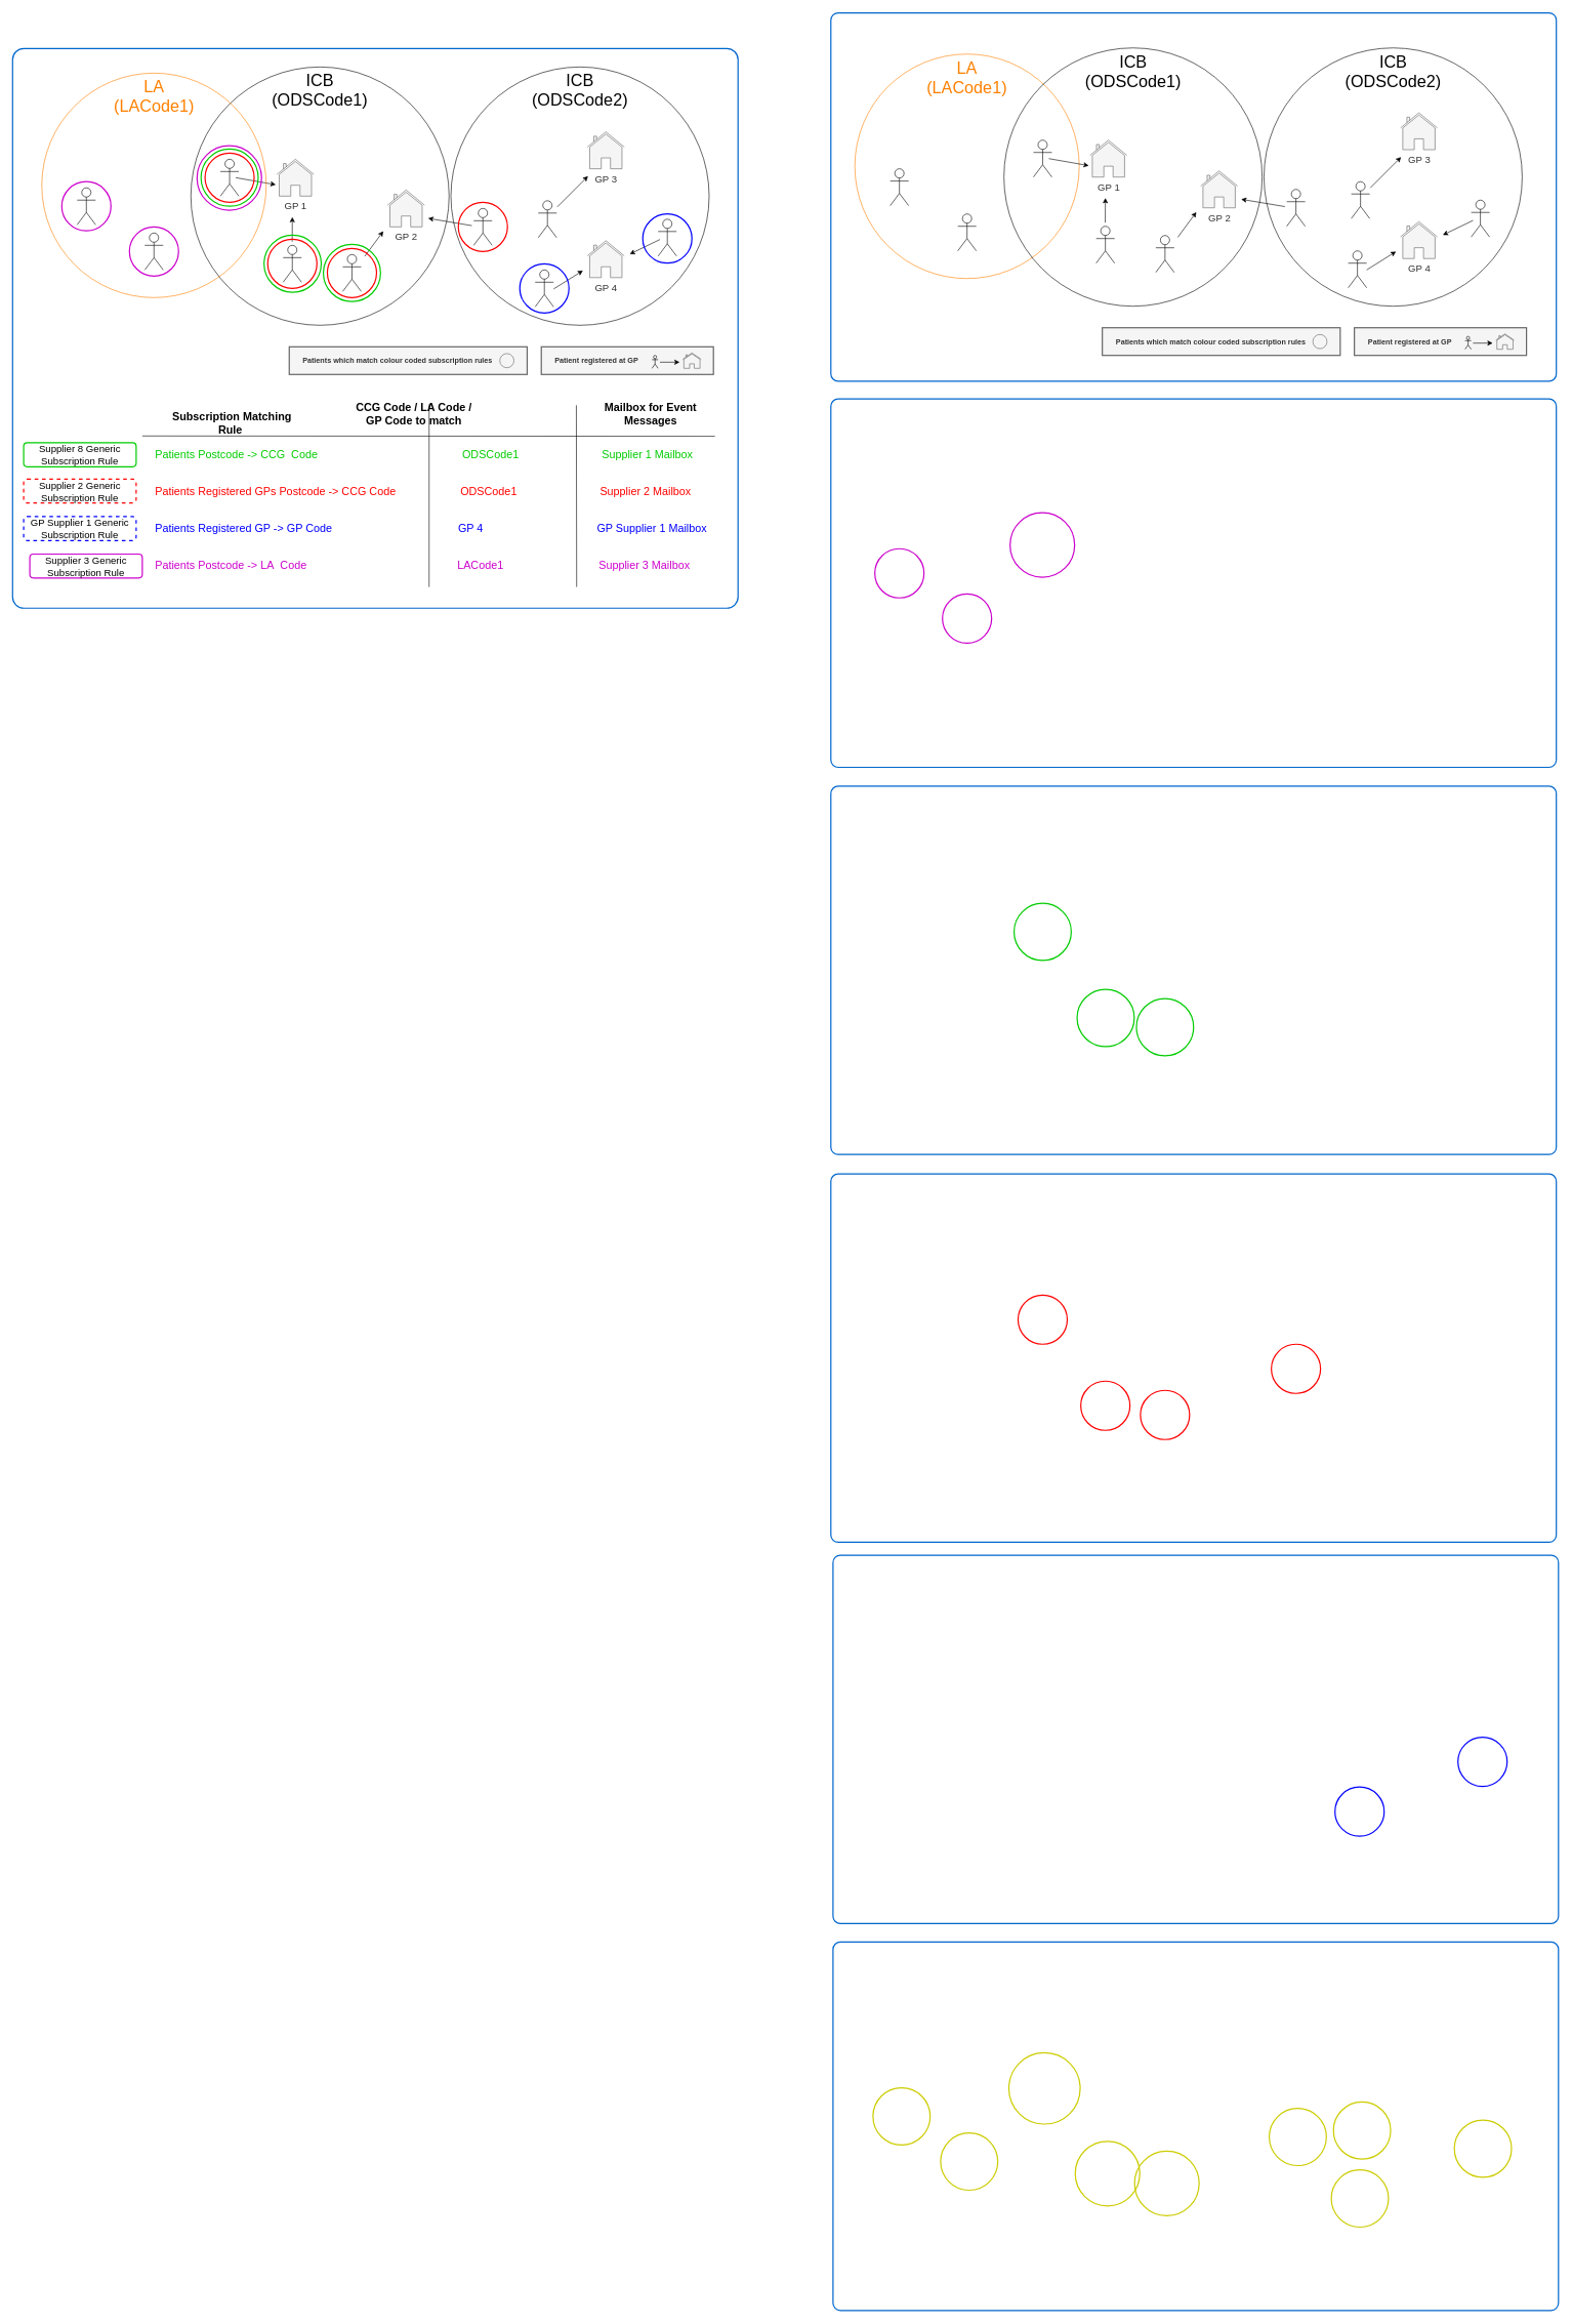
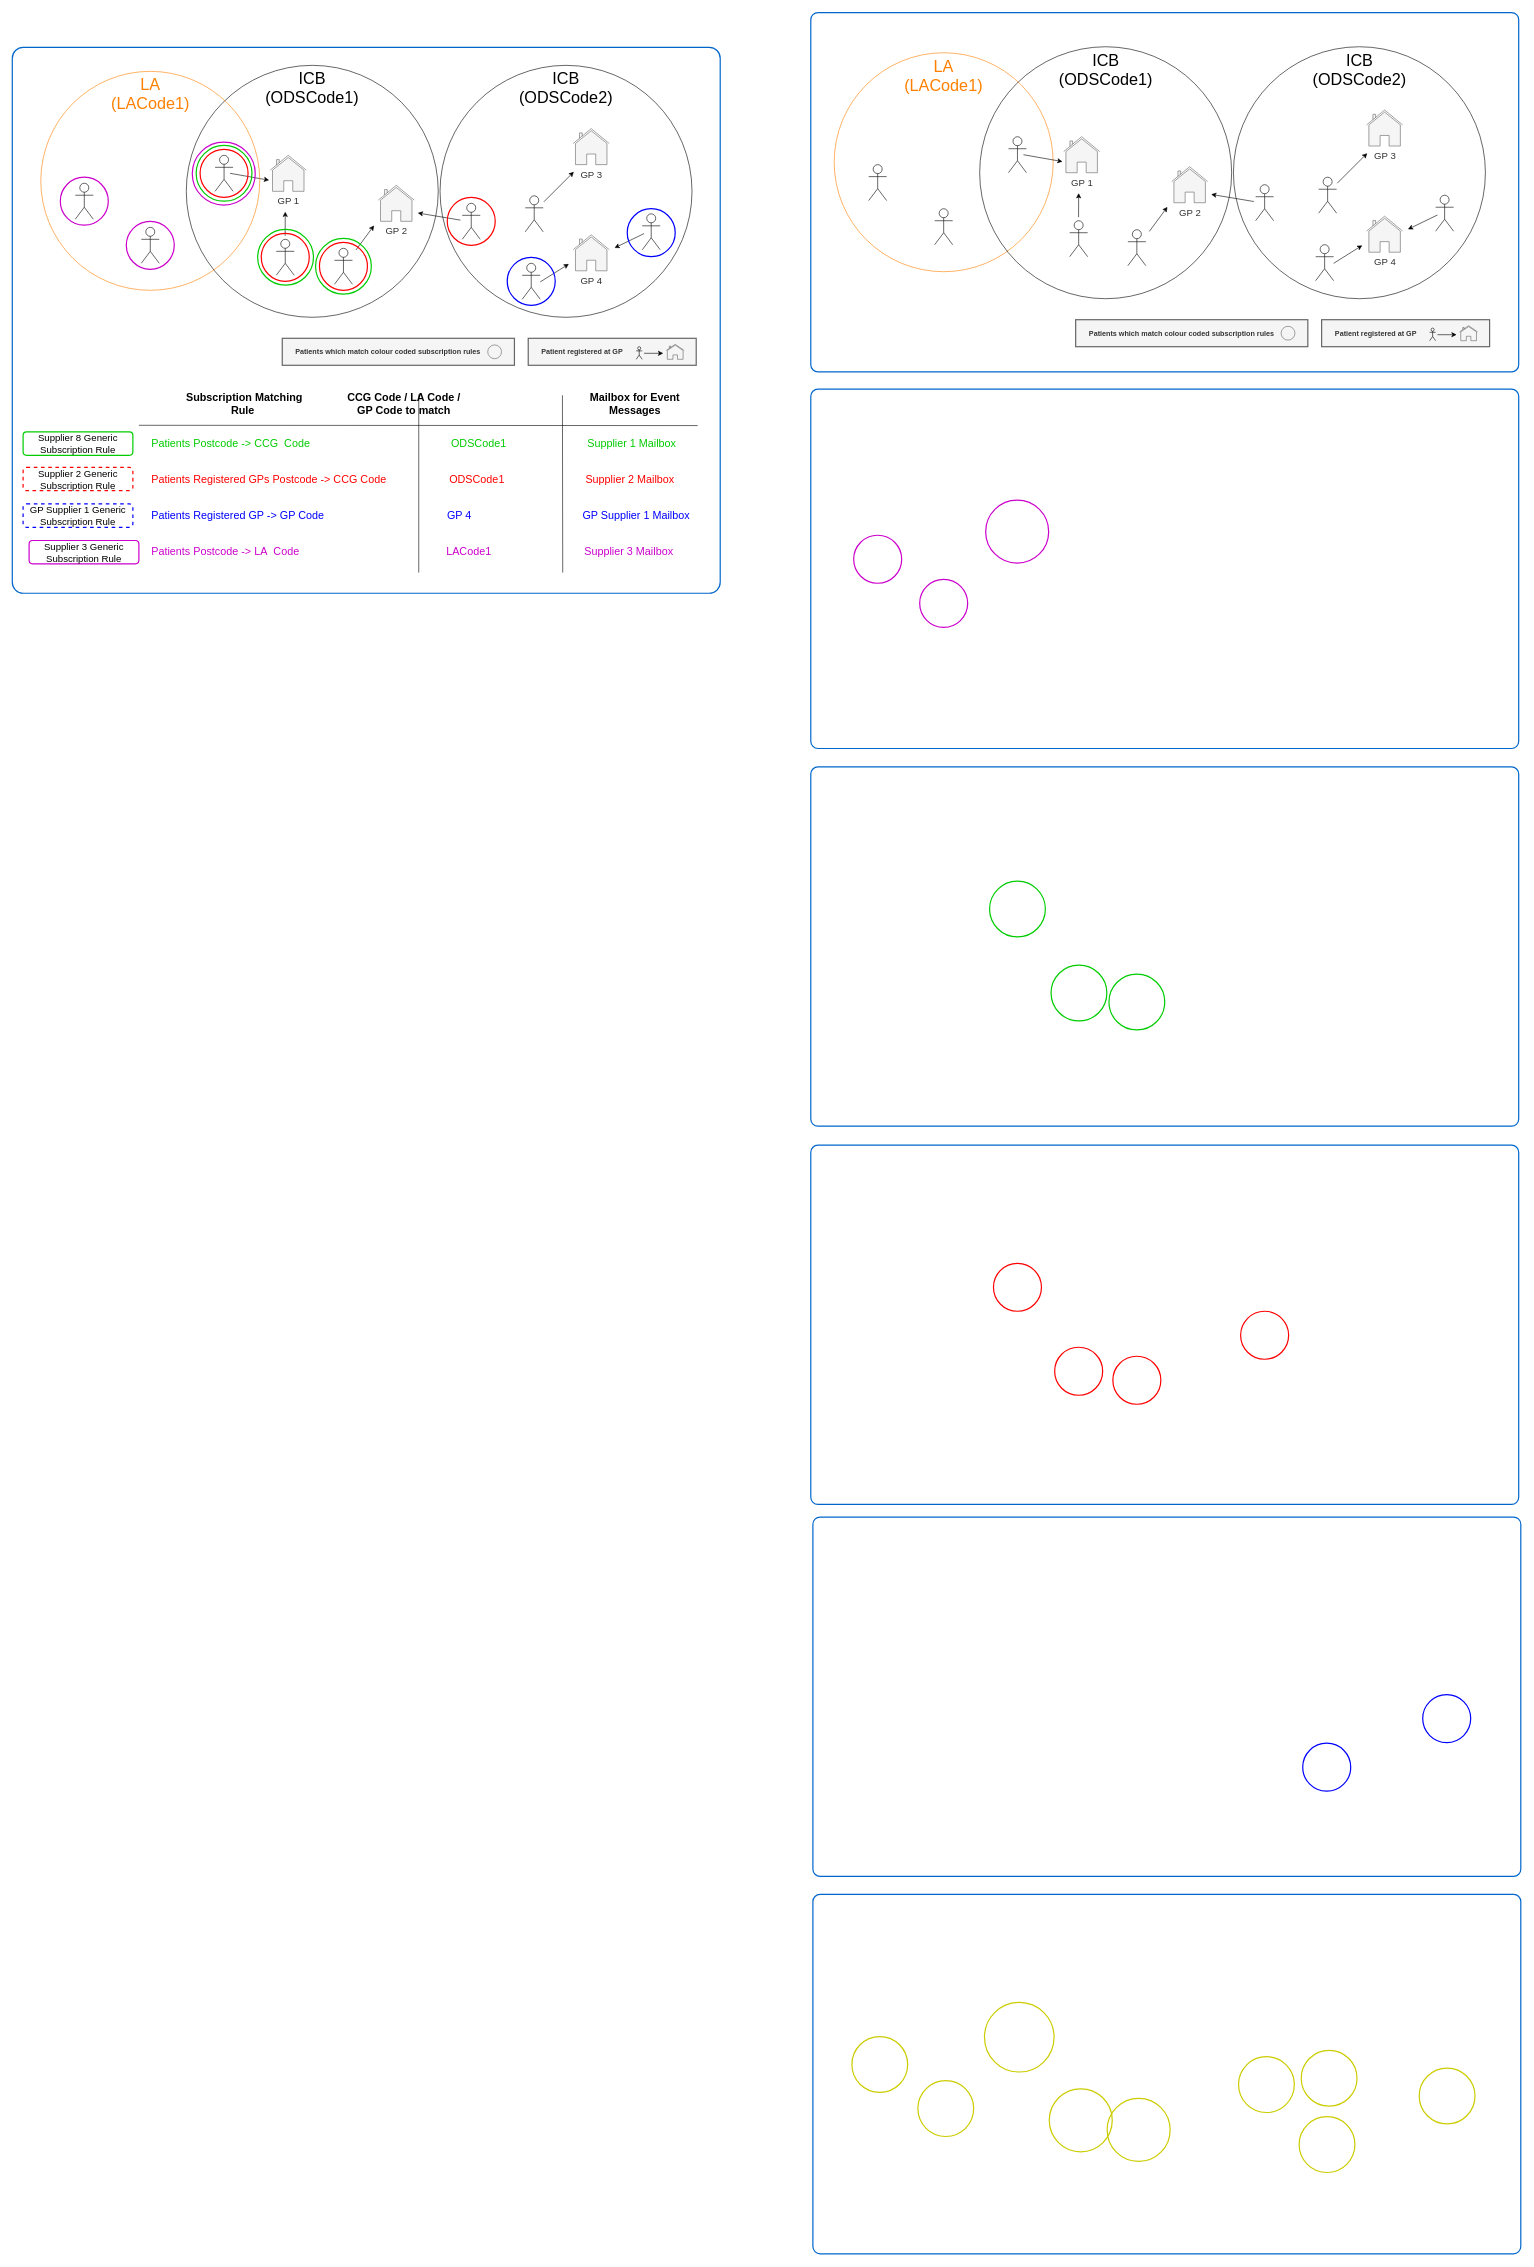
- <mxCell id="45" value="Subscription Matching&lt;br&gt;Rule&amp;nbsp;" style="text;html=1;strokeColor=none;fillColor=none;align=center;verticalAlign=middle;whiteSpace=wrap;rounded=0;shadow=0;fontSize=18;fontColor=#000000;fontStyle=1" parent="1" vertex="1"><mxGeometry x="277" y="663" width="200" height="50" as="geometry" /></mxCell>
+ <mxCell id="45" value="Subscription Matching&lt;br&gt;Rule&amp;nbsp;" style="text;html=1;strokeColor=none;fillColor=none;align=center;verticalAlign=middle;whiteSpace=wrap;rounded=0;shadow=0;fontSize=18;fontColor=#000000;fontStyle=1" parent="1" vertex="1"><mxGeometry x="307" y="648" width="200" height="50" as="geometry" /></mxCell>
